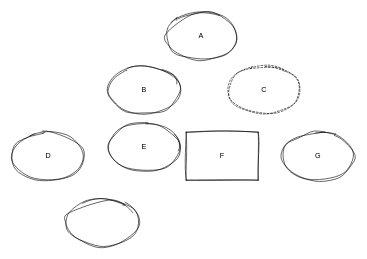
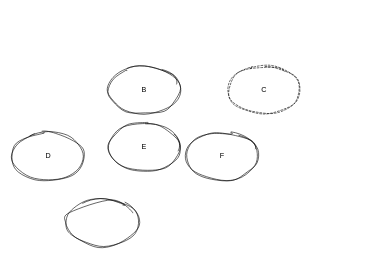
- <mxCell id="2" value="A" style="ellipse;whiteSpace=wrap;html=1;sketch=1;curveFitting=1;jiggle=2;rounded=0;" vertex="1" parent="1"><mxGeometry x="275" y="20" width="120" height="80" as="geometry" /></mxCell>
- <mxCell id="7" value="F" style="whiteSpace=wrap;html=1;sketch=1;curveFitting=1;jiggle=2;rounded=0;" vertex="1" parent="1"><mxGeometry x="310" y="220" width="120" height="80" as="geometry" /></mxCell>
+ <mxCell id="7" value="F" style="ellipse;whiteSpace=wrap;html=1;sketch=1;curveFitting=1;jiggle=2;rounded=0;" vertex="1" parent="1"><mxGeometry x="310" y="220" width="120" height="80" as="geometry" /></mxCell>
- <mxCell id="8" value="G" style="ellipse;whiteSpace=wrap;html=1;sketch=1;curveFitting=1;jiggle=2;rounded=0;" vertex="1" parent="1"><mxGeometry x="470" y="220" width="120" height="80" as="geometry" /></mxCell>
